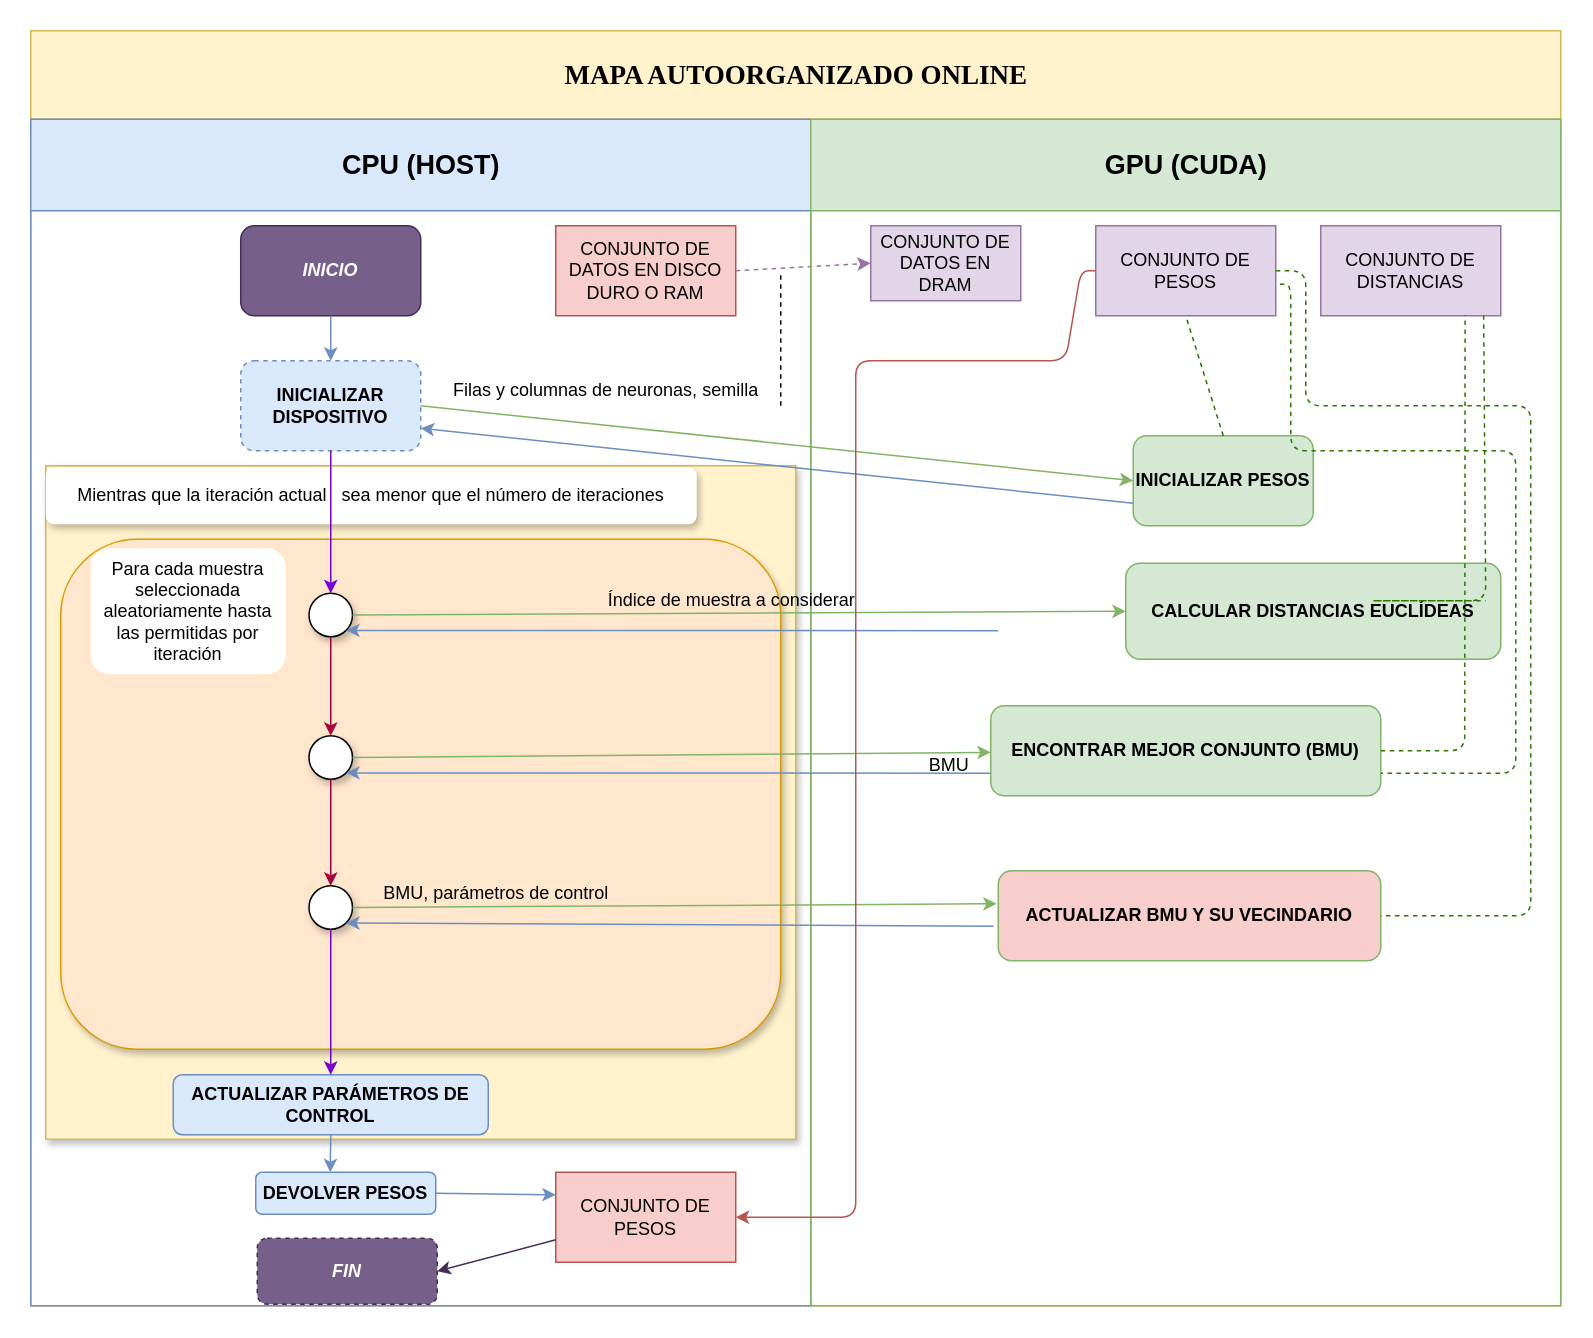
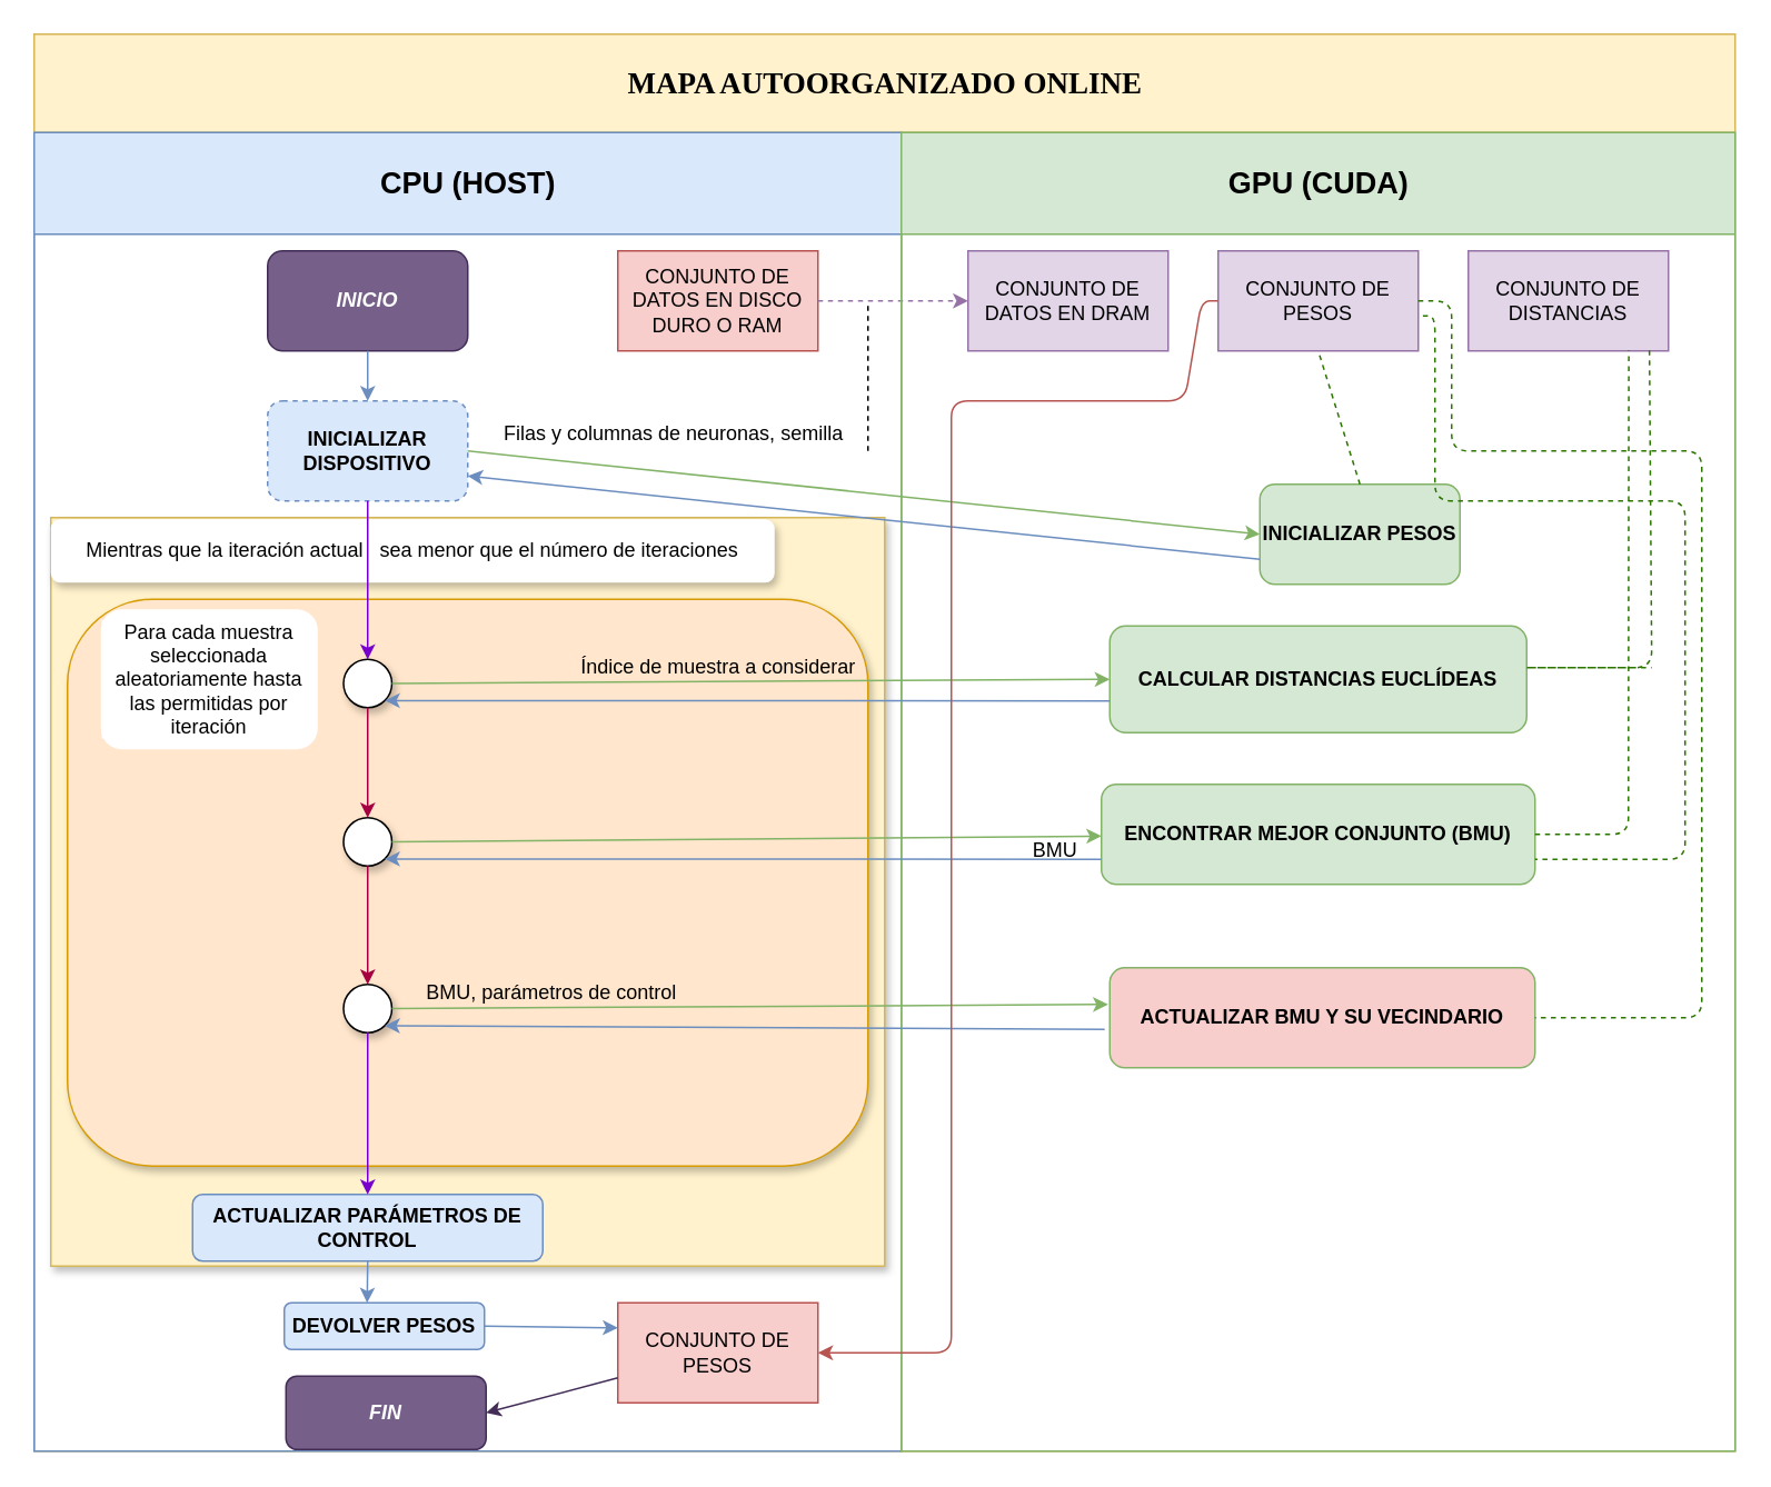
- <mxCell id="29" value="CONJUNTO DE DATOS EN DRAM" style="rounded=0;whiteSpace=wrap;html=1;fillColor=#e1d5e7;strokeColor=#9673a6;" vertex="1" parent="28"><mxGeometry x="40" y="71" width="100" height="50" as="geometry" /></mxCell>
+ <mxCell id="29" value="CONJUNTO DE DATOS EN DRAM" style="rounded=0;whiteSpace=wrap;html=1;fillColor=#e1d5e7;strokeColor=#9673a6;" vertex="1" parent="28"><mxGeometry x="40" y="71" width="120" height="60" as="geometry" /></mxCell>
- <mxCell id="34" value="CALCULAR DISTANCIAS EUCLÍDEAS" style="rounded=1;whiteSpace=wrap;html=1;shadow=0;glass=0;comic=0;labelBackgroundColor=none;fillColor=#d5e8d4;strokeColor=#82b366;fontStyle=1" vertex="1" parent="28"><mxGeometry x="210" y="296" width="250" height="64" as="geometry" /></mxCell>
+ <mxCell id="34" value="CALCULAR DISTANCIAS EUCLÍDEAS" style="rounded=1;whiteSpace=wrap;html=1;shadow=0;glass=0;comic=0;labelBackgroundColor=none;fillColor=#d5e8d4;strokeColor=#82b366;fontStyle=1" vertex="1" parent="28"><mxGeometry x="125" y="296" width="250" height="64" as="geometry" /></mxCell>
- <mxCell id="25" value="FIN" style="rounded=1;whiteSpace=wrap;html=1;shadow=0;glass=0;comic=0;labelBackgroundColor=none;fillColor=#76608a;strokeColor=#432D57;fontStyle=3;fontColor=#ffffff;dashed=1;" vertex="1" parent="3"><mxGeometry x="151" y="746" width="120" height="44" as="geometry" /></mxCell>
+ <mxCell id="25" value="FIN" style="rounded=1;whiteSpace=wrap;html=1;shadow=0;glass=0;comic=0;labelBackgroundColor=none;fillColor=#76608a;strokeColor=#432D57;fontStyle=3;fontColor=#ffffff;" vertex="1" parent="3"><mxGeometry x="151" y="746" width="120" height="44" as="geometry" /></mxCell>
